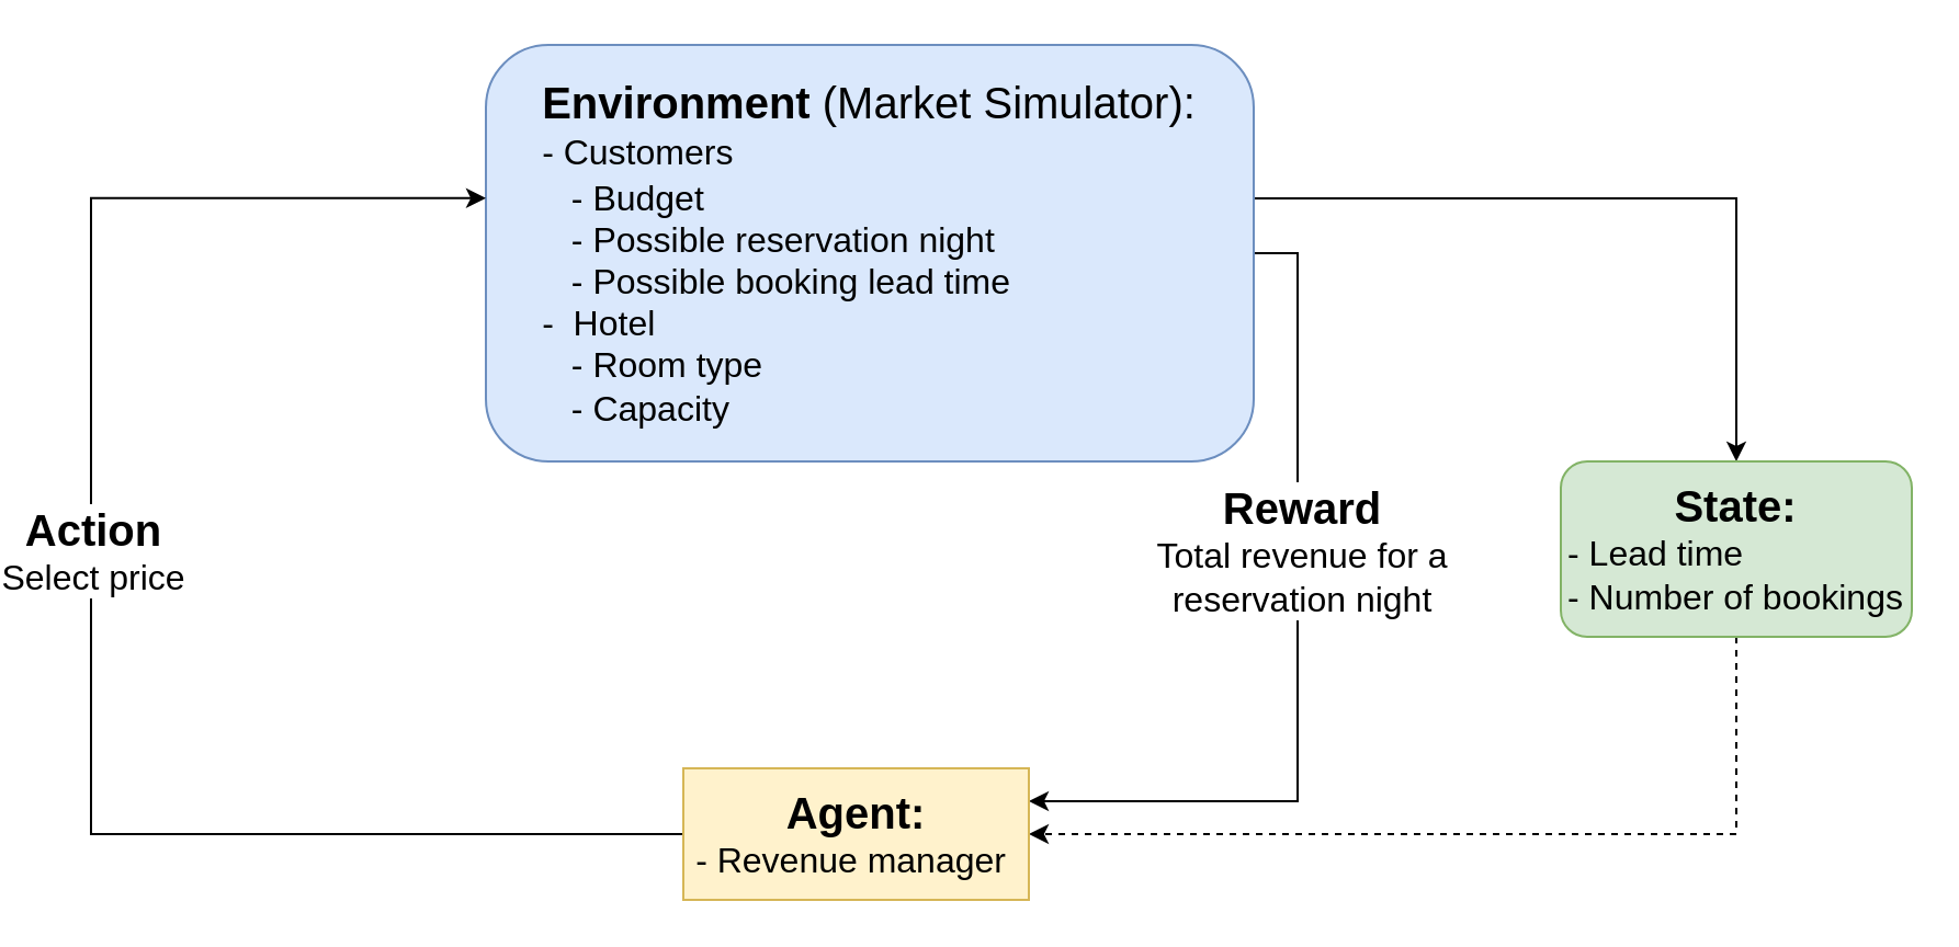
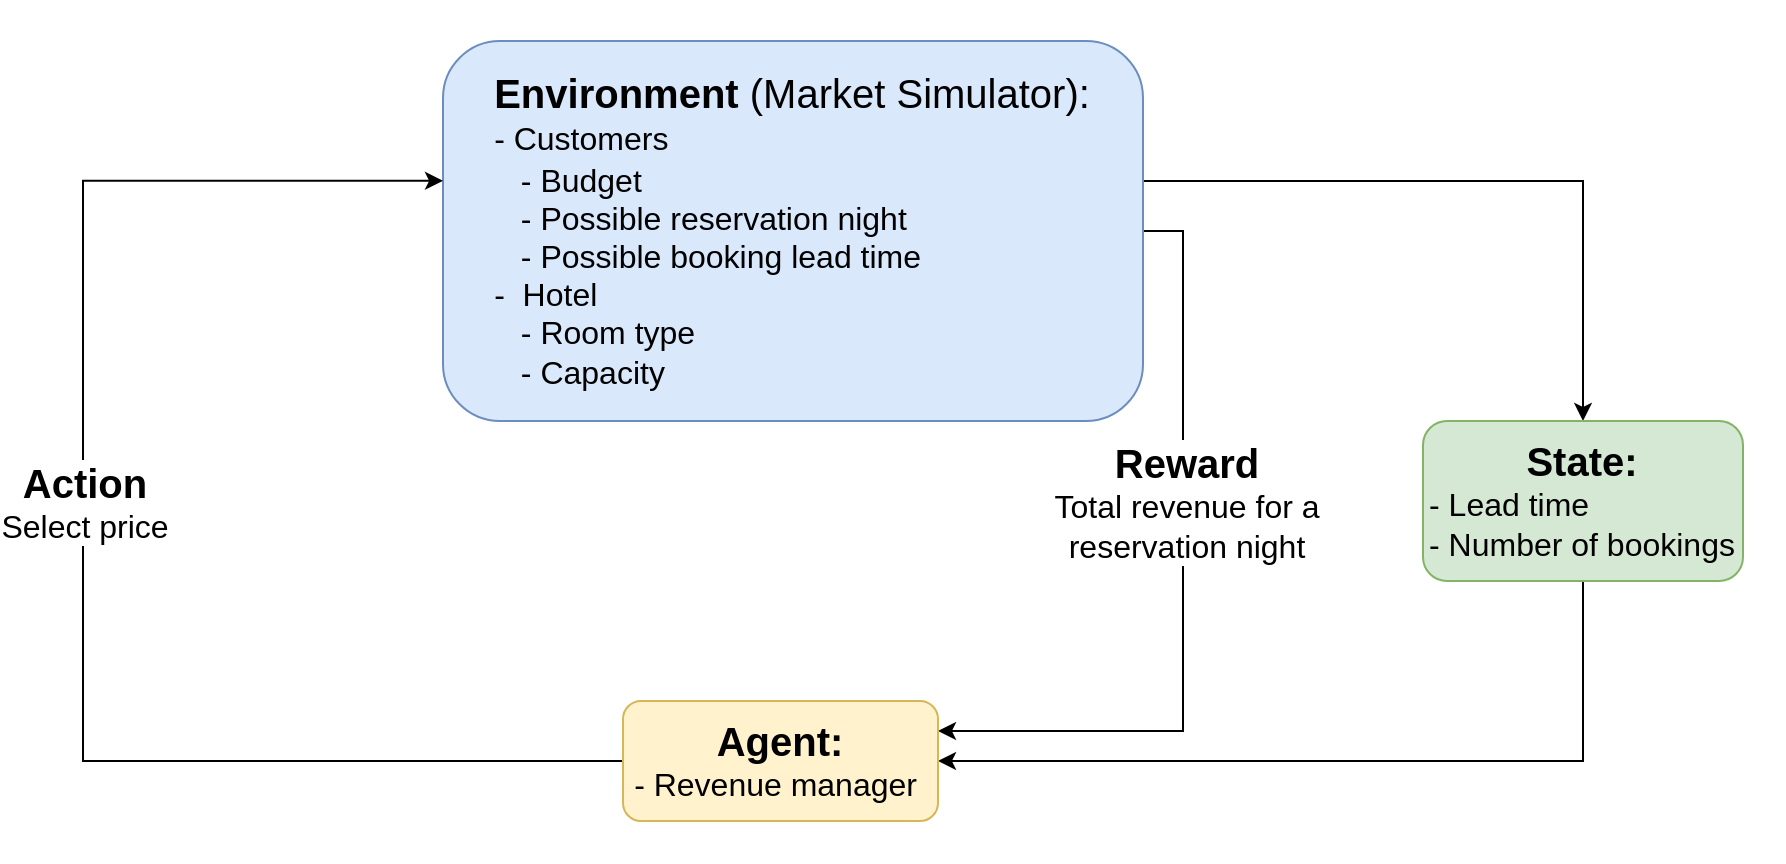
- <mxCell id="10" value="&lt;font style=&quot;font-size: 16px&quot;&gt;&lt;b&gt;&lt;font style=&quot;font-size: 20px&quot;&gt;Agent:&lt;/font&gt;&lt;/b&gt;&lt;br&gt;&lt;div style=&quot;text-align: left&quot;&gt;&lt;font style=&quot;font-size: 16px&quot;&gt;- Revenue manager&lt;/font&gt;&lt;span&gt;&amp;nbsp;&lt;/span&gt;&lt;/div&gt;&lt;/font&gt;" style="rounded=0;whiteSpace=wrap;html=1;fillColor=#fff2cc;strokeColor=#d6b656;" vertex="1" parent="1"><mxGeometry x="290" y="350" width="157.5" height="60" as="geometry" /></mxCell>
+ <mxCell id="10" value="&lt;font style=&quot;font-size: 16px&quot;&gt;&lt;b&gt;&lt;font style=&quot;font-size: 20px&quot;&gt;Agent:&lt;/font&gt;&lt;/b&gt;&lt;br&gt;&lt;div style=&quot;text-align: left&quot;&gt;&lt;font style=&quot;font-size: 16px&quot;&gt;- Revenue manager&lt;/font&gt;&lt;span&gt;&amp;nbsp;&lt;/span&gt;&lt;/div&gt;&lt;/font&gt;" style="whiteSpace=wrap;html=1;fillColor=#fff2cc;strokeColor=#d6b656;rounded=1;" vertex="1" parent="1"><mxGeometry x="290" y="350" width="157.5" height="60" as="geometry" /></mxCell>
- <mxCell id="6" style="edgeStyle=orthogonalEdgeStyle;rounded=0;orthogonalLoop=1;jettySize=auto;html=1;entryX=1;entryY=0.5;entryDx=0;entryDy=0;exitX=0.5;exitY=1;exitDx=0;exitDy=0;dashed=1;" edge="1" parent="1" source="7" target="10"><mxGeometry relative="1" as="geometry" /></mxCell>
+ <mxCell id="6" style="edgeStyle=orthogonalEdgeStyle;rounded=0;orthogonalLoop=1;jettySize=auto;html=1;entryX=1;entryY=0.5;entryDx=0;entryDy=0;exitX=0.5;exitY=1;exitDx=0;exitDy=0;" edge="1" parent="1" source="7" target="10"><mxGeometry relative="1" as="geometry" /></mxCell>
